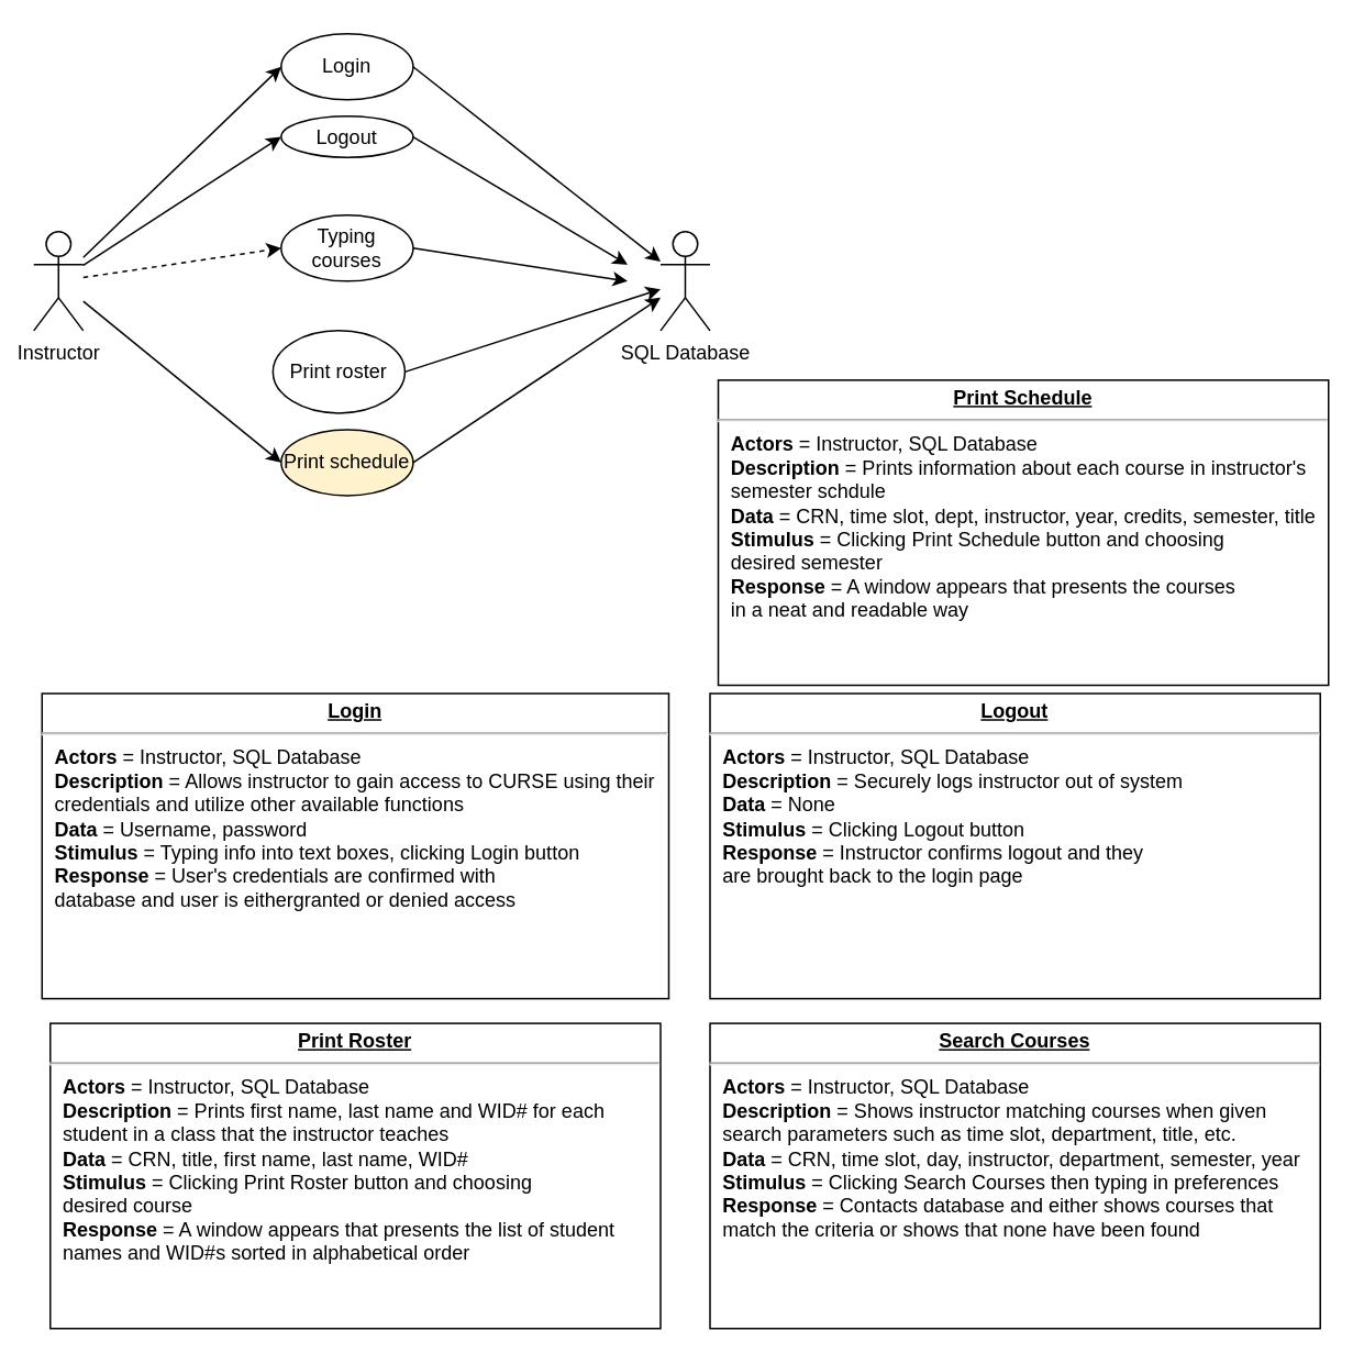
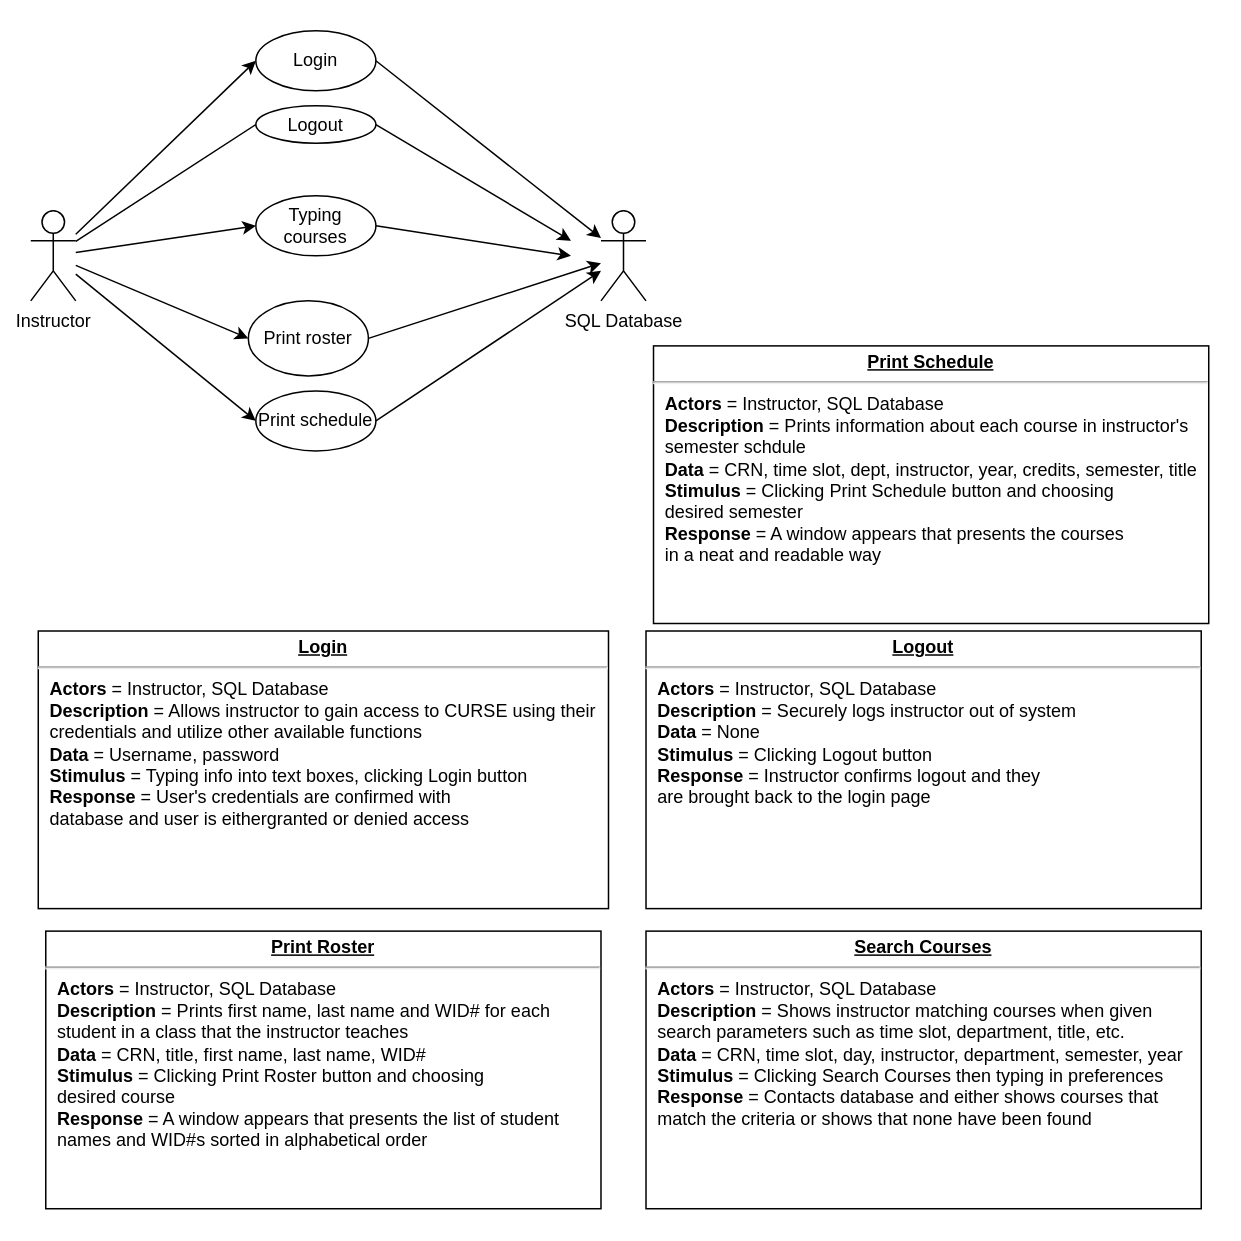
- <mxCell id="11" value="" style="endArrow=classic;html=1;entryX=0;entryY=0.5;entryDx=0;entryDy=0;" edge="1" parent="1" source="5" target="10"><mxGeometry width="50" height="50" relative="1" as="geometry"><mxPoint x="100" y="140" as="sourcePoint" /><mxPoint x="150" y="90" as="targetPoint" /></mxGeometry></mxCell>
+ <mxCell id="11" value="" style="endArrow=none;html=1;entryX=0;entryY=0.5;entryDx=0;entryDy=0;" edge="1" parent="1" source="5" target="10"><mxGeometry width="50" height="50" relative="1" as="geometry"><mxPoint x="100" y="140" as="sourcePoint" /><mxPoint x="150" y="90" as="targetPoint" /></mxGeometry></mxCell>
- <mxCell id="9" value="" style="endArrow=classic;html=1;entryX=0;entryY=0.5;entryDx=0;entryDy=0;dashed=1;" edge="1" parent="1" source="5" target="8"><mxGeometry width="50" height="50" relative="1" as="geometry"><mxPoint x="110" y="250" as="sourcePoint" /><mxPoint x="160" y="200" as="targetPoint" /></mxGeometry></mxCell>
+ <mxCell id="9" value="" style="endArrow=classic;html=1;entryX=0;entryY=0.5;entryDx=0;entryDy=0;" edge="1" parent="1" source="5" target="8"><mxGeometry width="50" height="50" relative="1" as="geometry"><mxPoint x="110" y="250" as="sourcePoint" /><mxPoint x="160" y="200" as="targetPoint" /></mxGeometry></mxCell>
+ <mxCell id="13" value="" style="endArrow=classic;html=1;entryX=0;entryY=0.5;entryDx=0;entryDy=0;" edge="1" parent="1" source="5" target="21"><mxGeometry width="50" height="50" relative="1" as="geometry"><mxPoint x="120" y="240" as="sourcePoint" /><mxPoint x="170" y="260" as="targetPoint" /></mxGeometry></mxCell>
- <mxCell id="12" value="Print schedule" style="ellipse;whiteSpace=wrap;html=1;fillColor=#fff2cc;" vertex="1" parent="1"><mxGeometry x="170" y="260" width="80" height="40" as="geometry" /></mxCell>
+ <mxCell id="12" value="Print schedule" style="ellipse;whiteSpace=wrap;html=1;" vertex="1" parent="1"><mxGeometry x="170" y="260" width="80" height="40" as="geometry" /></mxCell>
